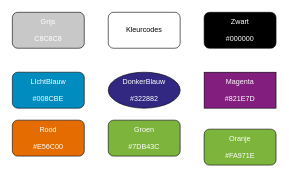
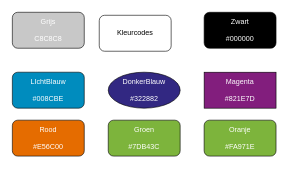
- <mxCell id="10" value="Kleurcodes" style="rounded=1;whiteSpace=wrap;html=1;" vertex="1" parent="1"><mxGeometry x="180" y="20" width="120" height="60" as="geometry" /></mxCell>
+ <mxCell id="10" value="Kleurcodes" style="rounded=1;whiteSpace=wrap;html=1;" vertex="1" parent="1"><mxGeometry x="165" y="25" width="120" height="60" as="geometry" /></mxCell>
- <mxCell id="9" value="&lt;div&gt;&lt;div&gt;&lt;font color=&quot;#ffffff&quot;&gt;Oranje&lt;/font&gt;&lt;/div&gt;&lt;/div&gt;&lt;div&gt;&lt;font color=&quot;#ffffff&quot;&gt;&lt;br&gt;&lt;/font&gt;&lt;/div&gt;&lt;div&gt;&lt;font color=&quot;#ffffff&quot;&gt;#FA971E&lt;br&gt;&lt;/font&gt;&lt;/div&gt;" style="rounded=1;whiteSpace=wrap;html=1;fillColor=#7DB43C;" vertex="1" parent="1"><mxGeometry x="340" y="215" width="120" height="60" as="geometry" /></mxCell>
+ <mxCell id="9" value="&lt;div&gt;&lt;div&gt;&lt;font color=&quot;#ffffff&quot;&gt;Oranje&lt;/font&gt;&lt;/div&gt;&lt;/div&gt;&lt;div&gt;&lt;font color=&quot;#ffffff&quot;&gt;&lt;br&gt;&lt;/font&gt;&lt;/div&gt;&lt;div&gt;&lt;font color=&quot;#ffffff&quot;&gt;#FA971E&lt;br&gt;&lt;/font&gt;&lt;/div&gt;" style="rounded=1;whiteSpace=wrap;html=1;fillColor=#7DB43C;" vertex="1" parent="1"><mxGeometry x="340" y="200" width="120" height="60" as="geometry" /></mxCell>
